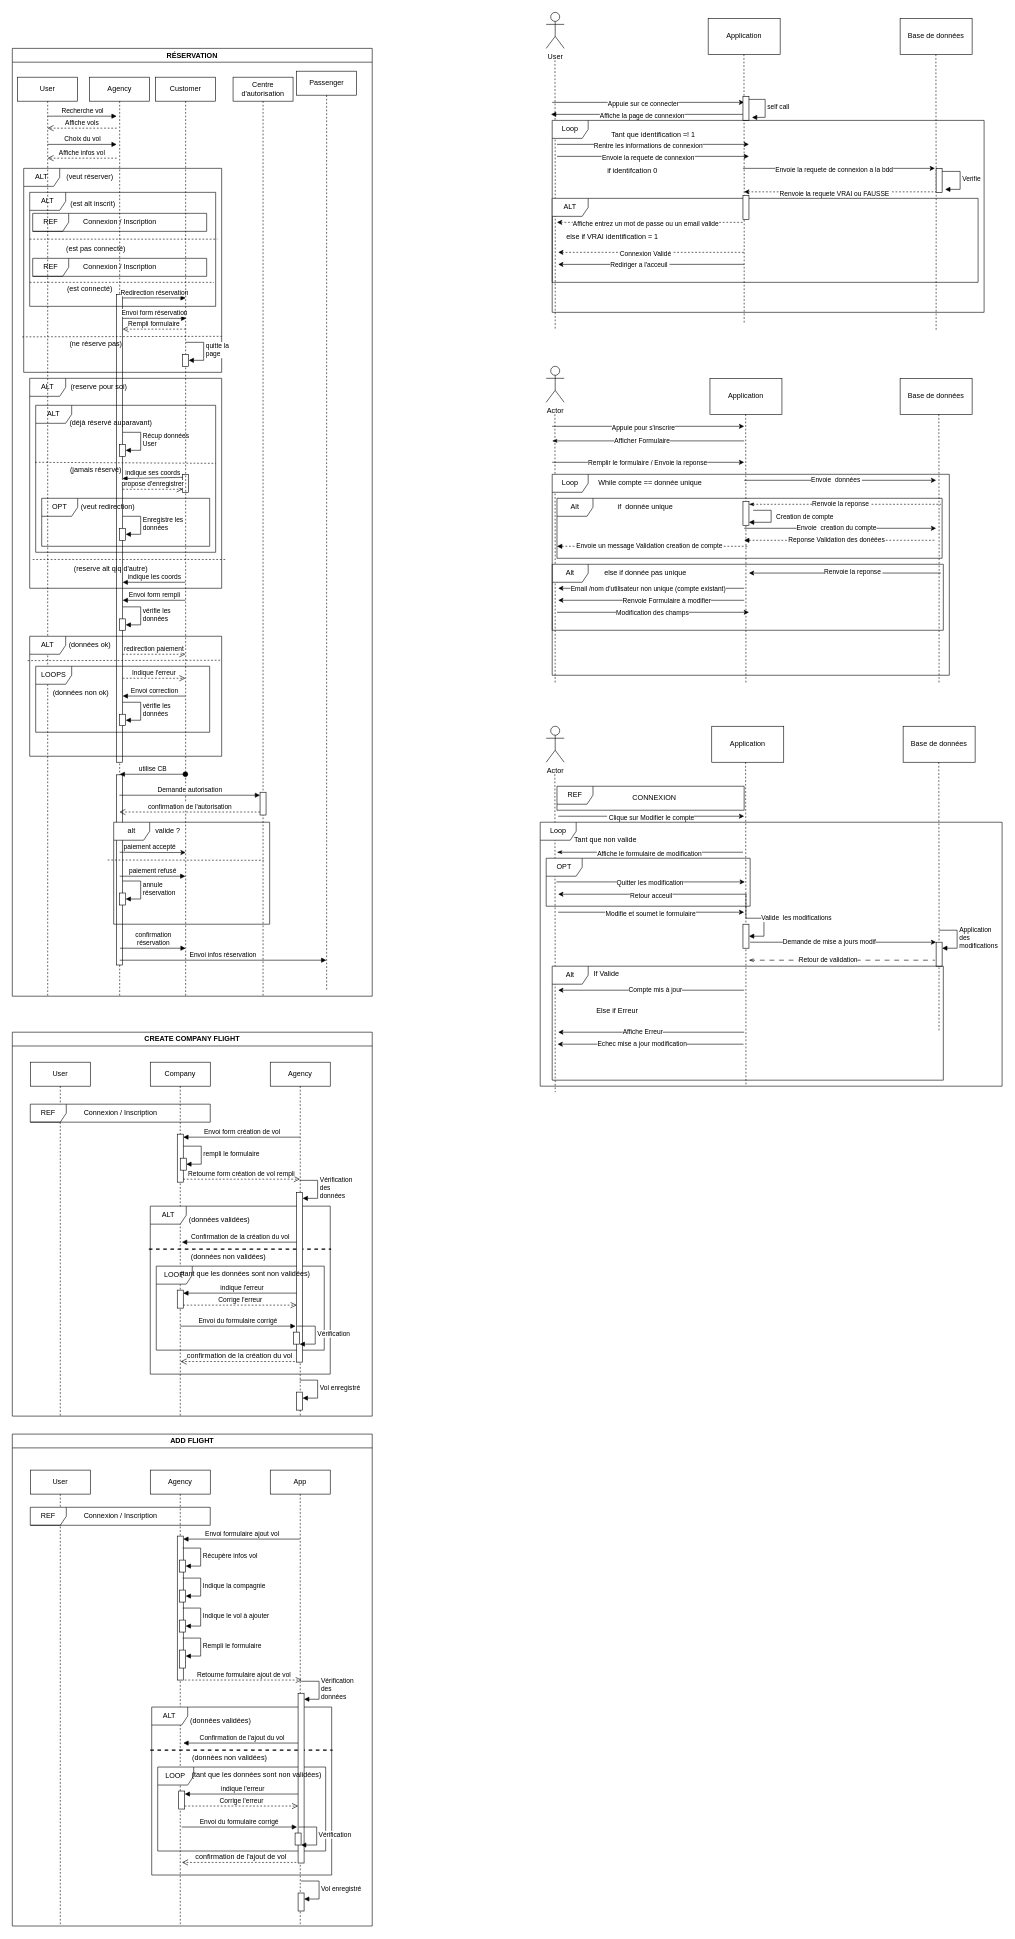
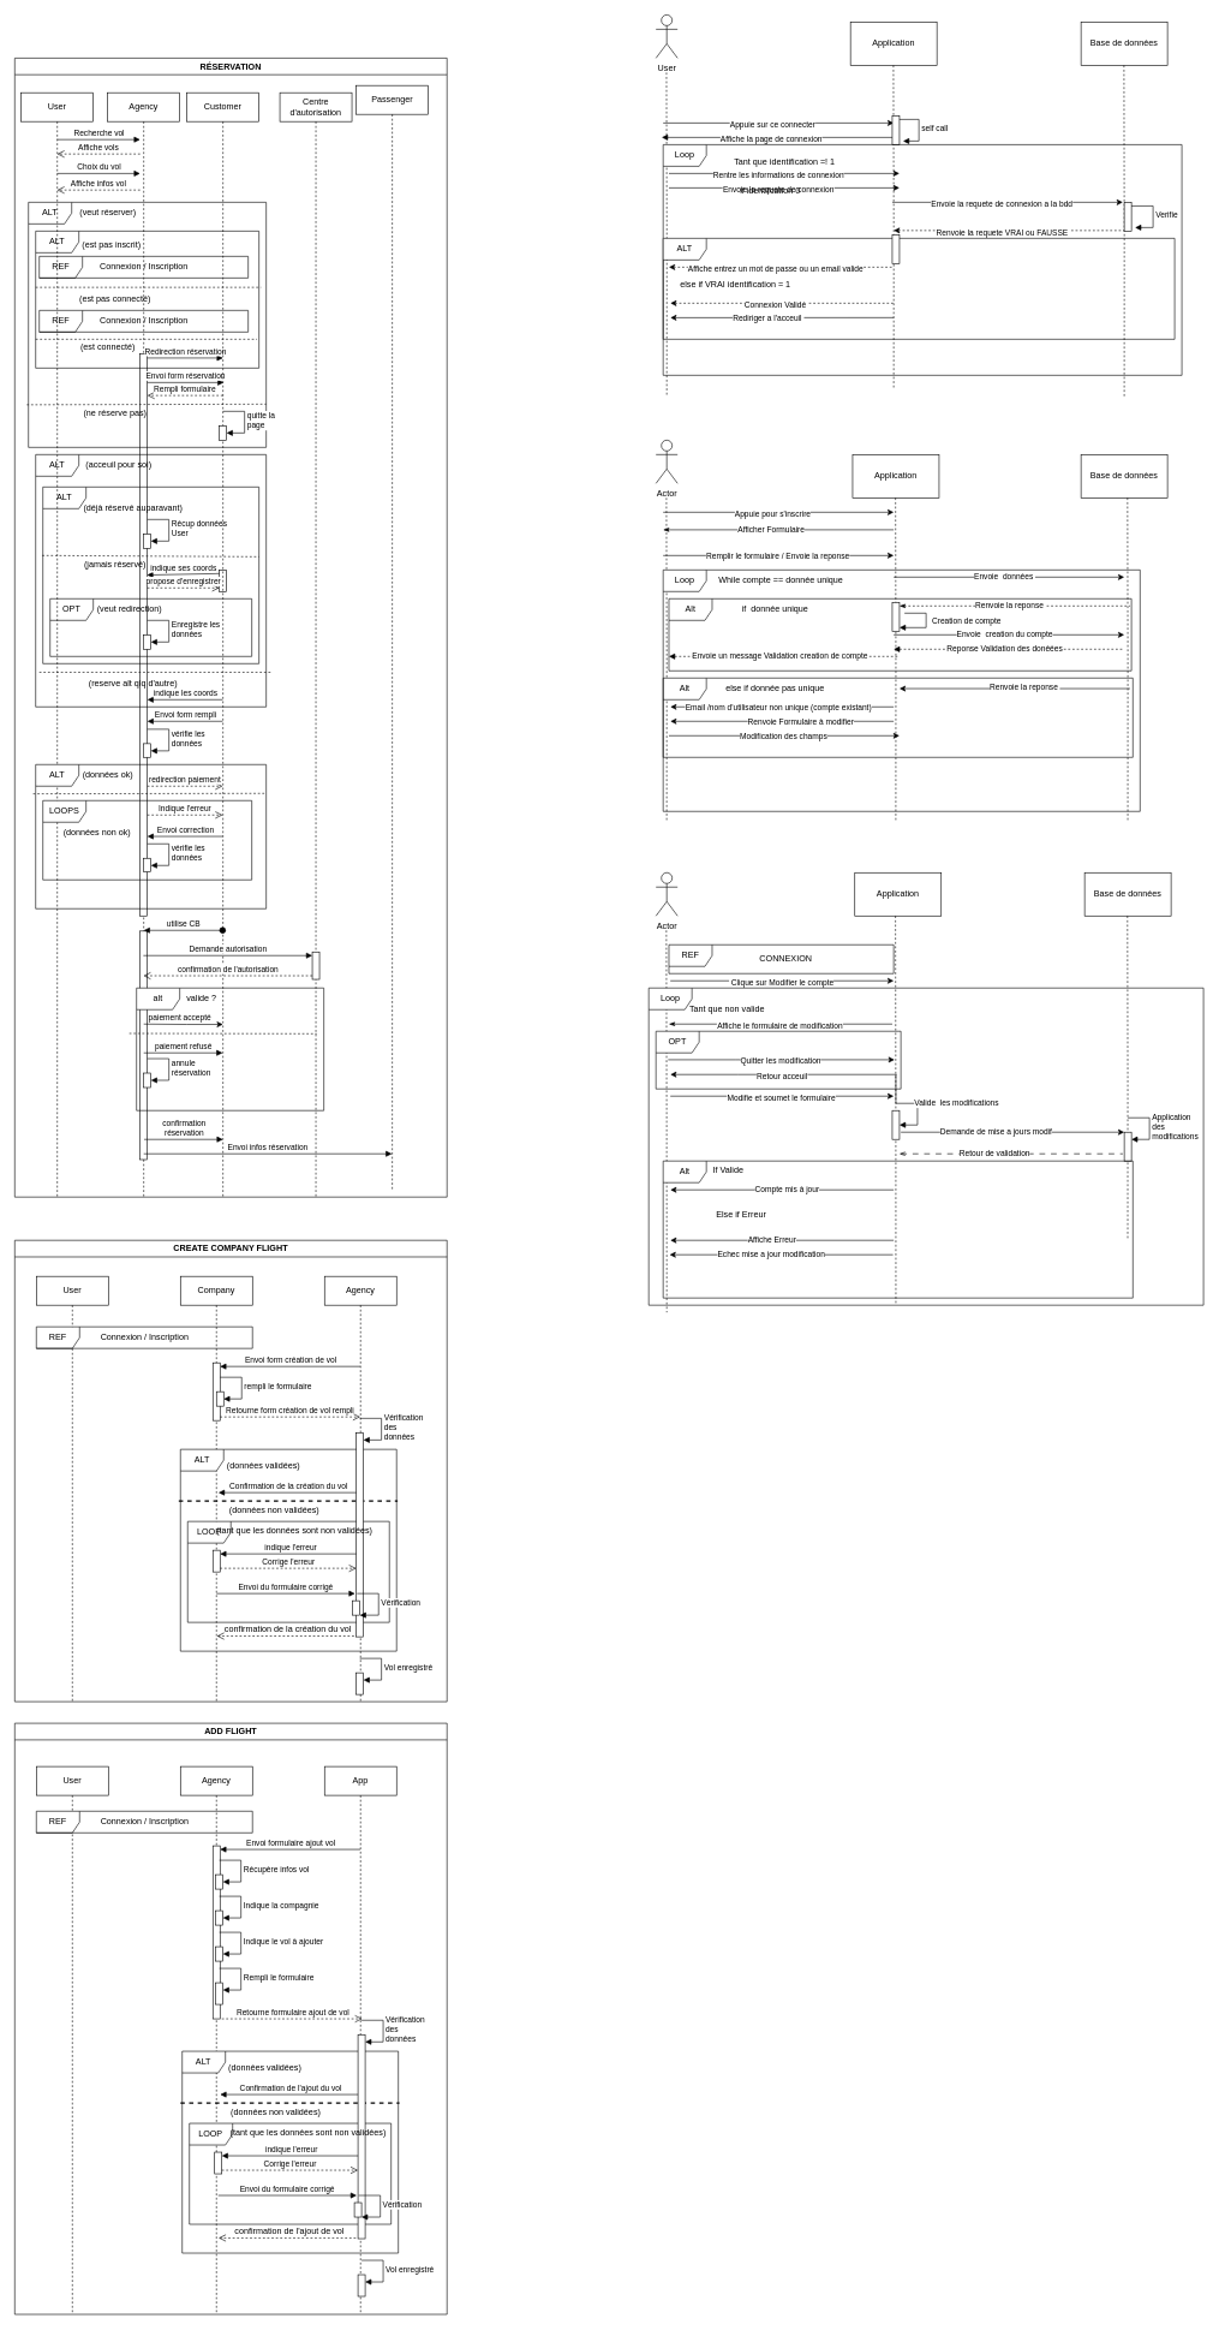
- <mxCell id="27" value="if identifcation 0&amp;nbsp;" style="text;html=1;align=center;verticalAlign=middle;resizable=0;points=[];autosize=1;strokeColor=none;fillColor=none;" vertex="1" parent="1"><mxGeometry x="1000" y="270" width="110" height="30" as="geometry" /></mxCell>
+ <mxCell id="27" value="if identifcation 0&amp;nbsp;" style="text;html=1;align=center;verticalAlign=middle;resizable=0;points=[];autosize=1;strokeColor=none;fillColor=none;" vertex="1" parent="1"><mxGeometry x="1015" y="250" width="110" height="30" as="geometry" /></mxCell>
- <mxCell id="71" value="(est alt inscrit)" style="text;html=1;align=center;verticalAlign=middle;resizable=0;points=[];autosize=1;strokeColor=none;fillColor=none;" vertex="1" parent="54"><mxGeometry x="84" y="245" width="100" height="30" as="geometry" /></mxCell>
+ <mxCell id="71" value="(est pas inscrit)" style="text;html=1;align=center;verticalAlign=middle;resizable=0;points=[];autosize=1;strokeColor=none;fillColor=none;" vertex="1" parent="54"><mxGeometry x="84" y="245" width="100" height="30" as="geometry" /></mxCell>
- <mxCell id="82" value="(reserve pour soi)" style="text;html=1;align=center;verticalAlign=middle;resizable=0;points=[];autosize=1;strokeColor=none;fillColor=none;" vertex="1" parent="54"><mxGeometry x="84" y="550" width="120" height="30" as="geometry" /></mxCell>
+ <mxCell id="82" value="(acceuil pour soi)" style="text;html=1;align=center;verticalAlign=middle;resizable=0;points=[];autosize=1;strokeColor=none;fillColor=none;" vertex="1" parent="54"><mxGeometry x="84" y="550" width="120" height="30" as="geometry" /></mxCell>
